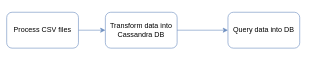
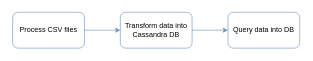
- <mxCell id="3" value="Process CSV files" style="rounded=1;whiteSpace=wrap;html=1;strokeColor=#6c8ebf;fillColor=none;" vertex="1" parent="1"><mxGeometry x="10" y="20" width="120" height="60" as="geometry" /></mxCell>
+ <mxCell id="3" value="Process CSV files" style="rounded=1;whiteSpace=wrap;html=1;strokeColor=#6c8ebf;fillColor=none;" vertex="1" parent="1"><mxGeometry x="20" y="20" width="120" height="60" as="geometry" /></mxCell>
- <mxCell id="5" value="Transform data into Cassandra DB" style="rounded=1;whiteSpace=wrap;html=1;strokeColor=#6c8ebf;fillColor=none;" vertex="1" parent="1"><mxGeometry x="175" y="20" width="120" height="60" as="geometry" /></mxCell>
+ <mxCell id="5" value="Transform data into Cassandra DB" style="rounded=1;whiteSpace=wrap;html=1;strokeColor=#6c8ebf;fillColor=none;" vertex="1" parent="1"><mxGeometry x="200" y="20" width="120" height="60" as="geometry" /></mxCell>
